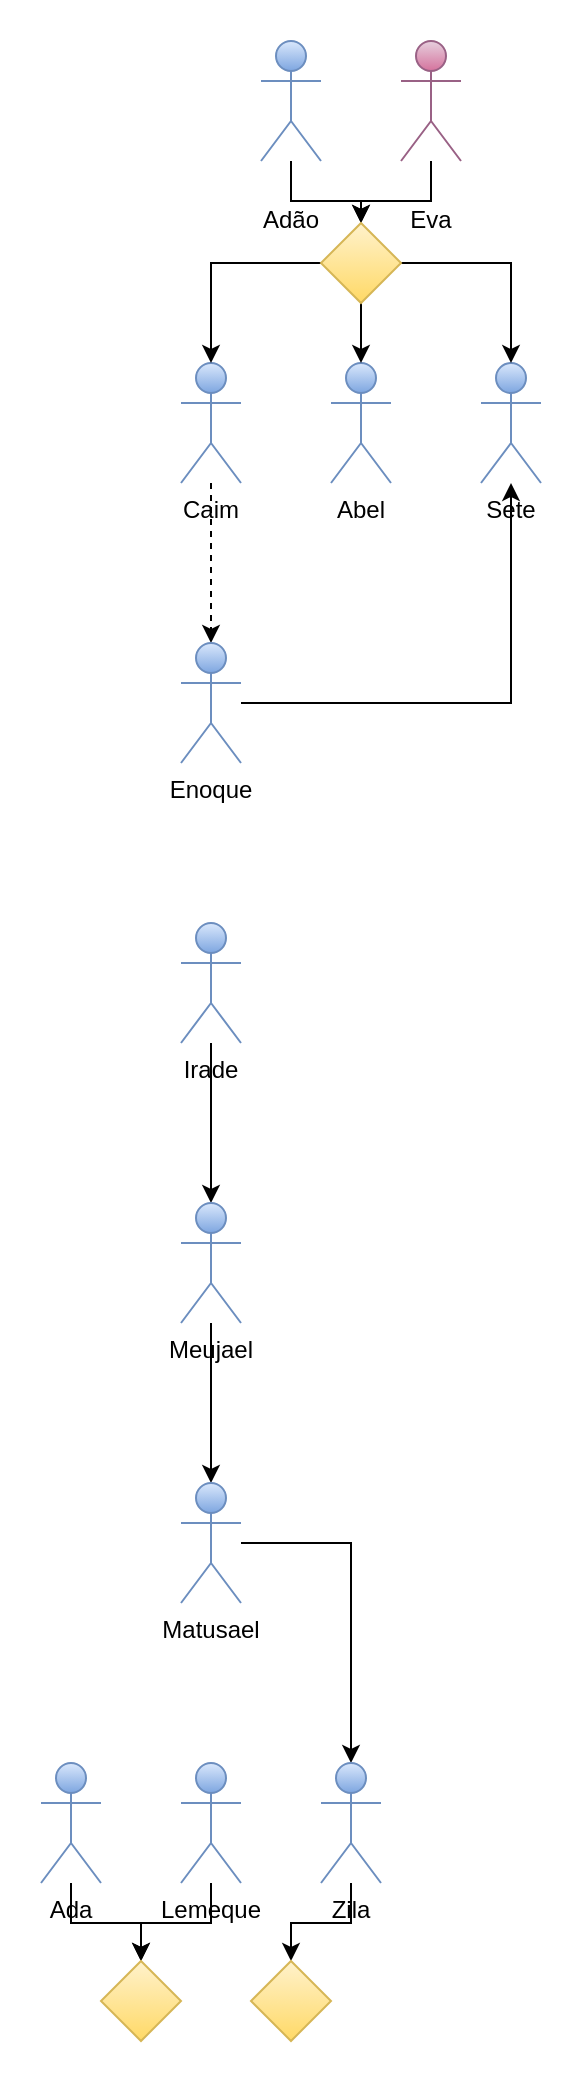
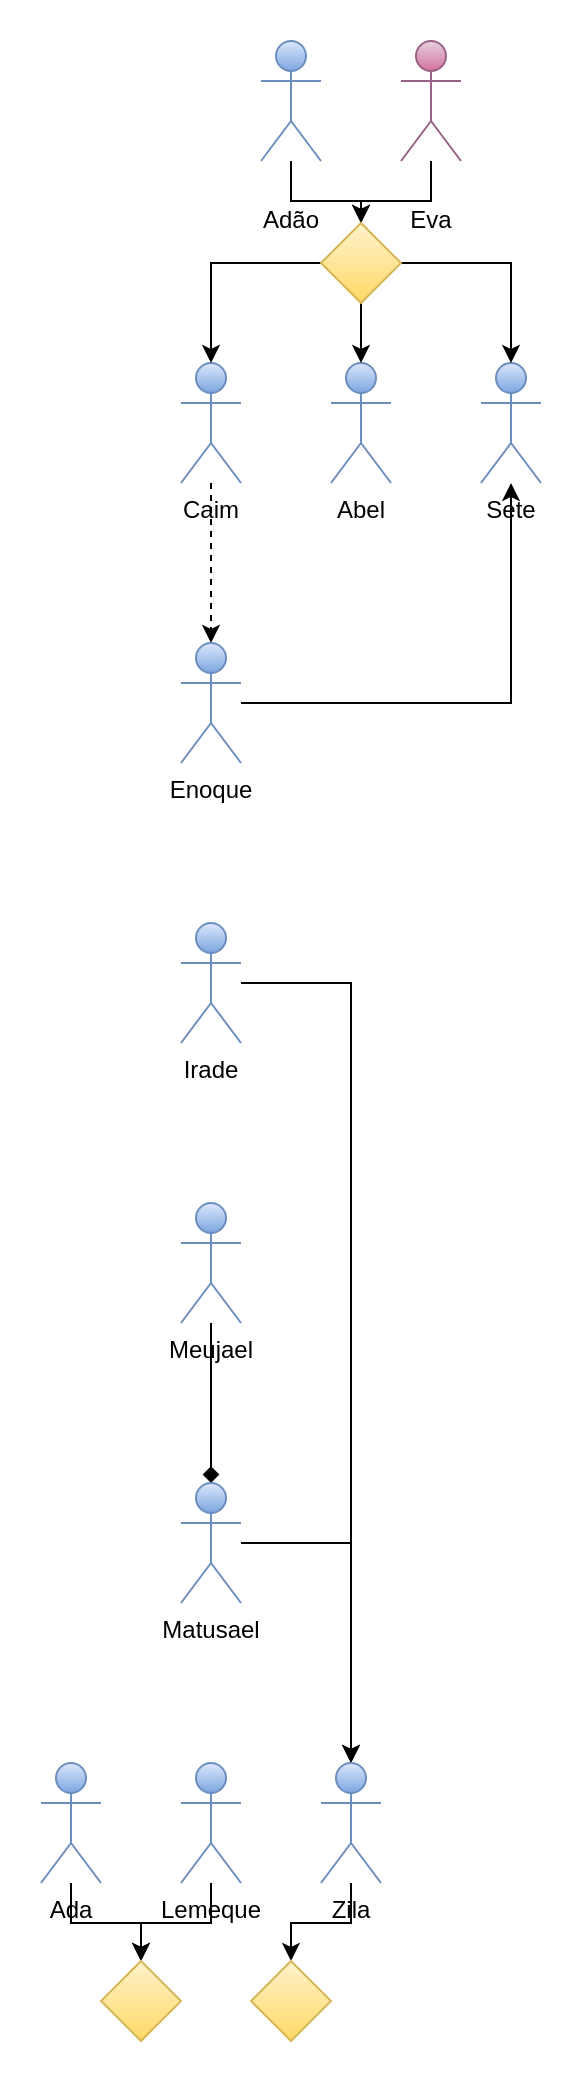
- <mxCell id="16" value="" style="edgeStyle=orthogonalEdgeStyle;rounded=0;orthogonalLoop=1;jettySize=auto;html=1;" edge="1" parent="1" source="17" target="19"><mxGeometry relative="1" as="geometry" /></mxCell>
+ <mxCell id="16" value="" style="edgeStyle=orthogonalEdgeStyle;rounded=0;orthogonalLoop=1;jettySize=auto;html=1;" edge="1" parent="1" source="17" target="27"><mxGeometry relative="1" as="geometry" /></mxCell>
- <mxCell id="18" value="" style="edgeStyle=orthogonalEdgeStyle;rounded=0;orthogonalLoop=1;jettySize=auto;html=1;" edge="1" parent="1" source="19" target="21"><mxGeometry relative="1" as="geometry" /></mxCell>
+ <mxCell id="18" value="" style="edgeStyle=orthogonalEdgeStyle;rounded=0;orthogonalLoop=1;jettySize=auto;html=1;endArrow=diamond;" edge="1" parent="1" source="19" target="21"><mxGeometry relative="1" as="geometry" /></mxCell>
